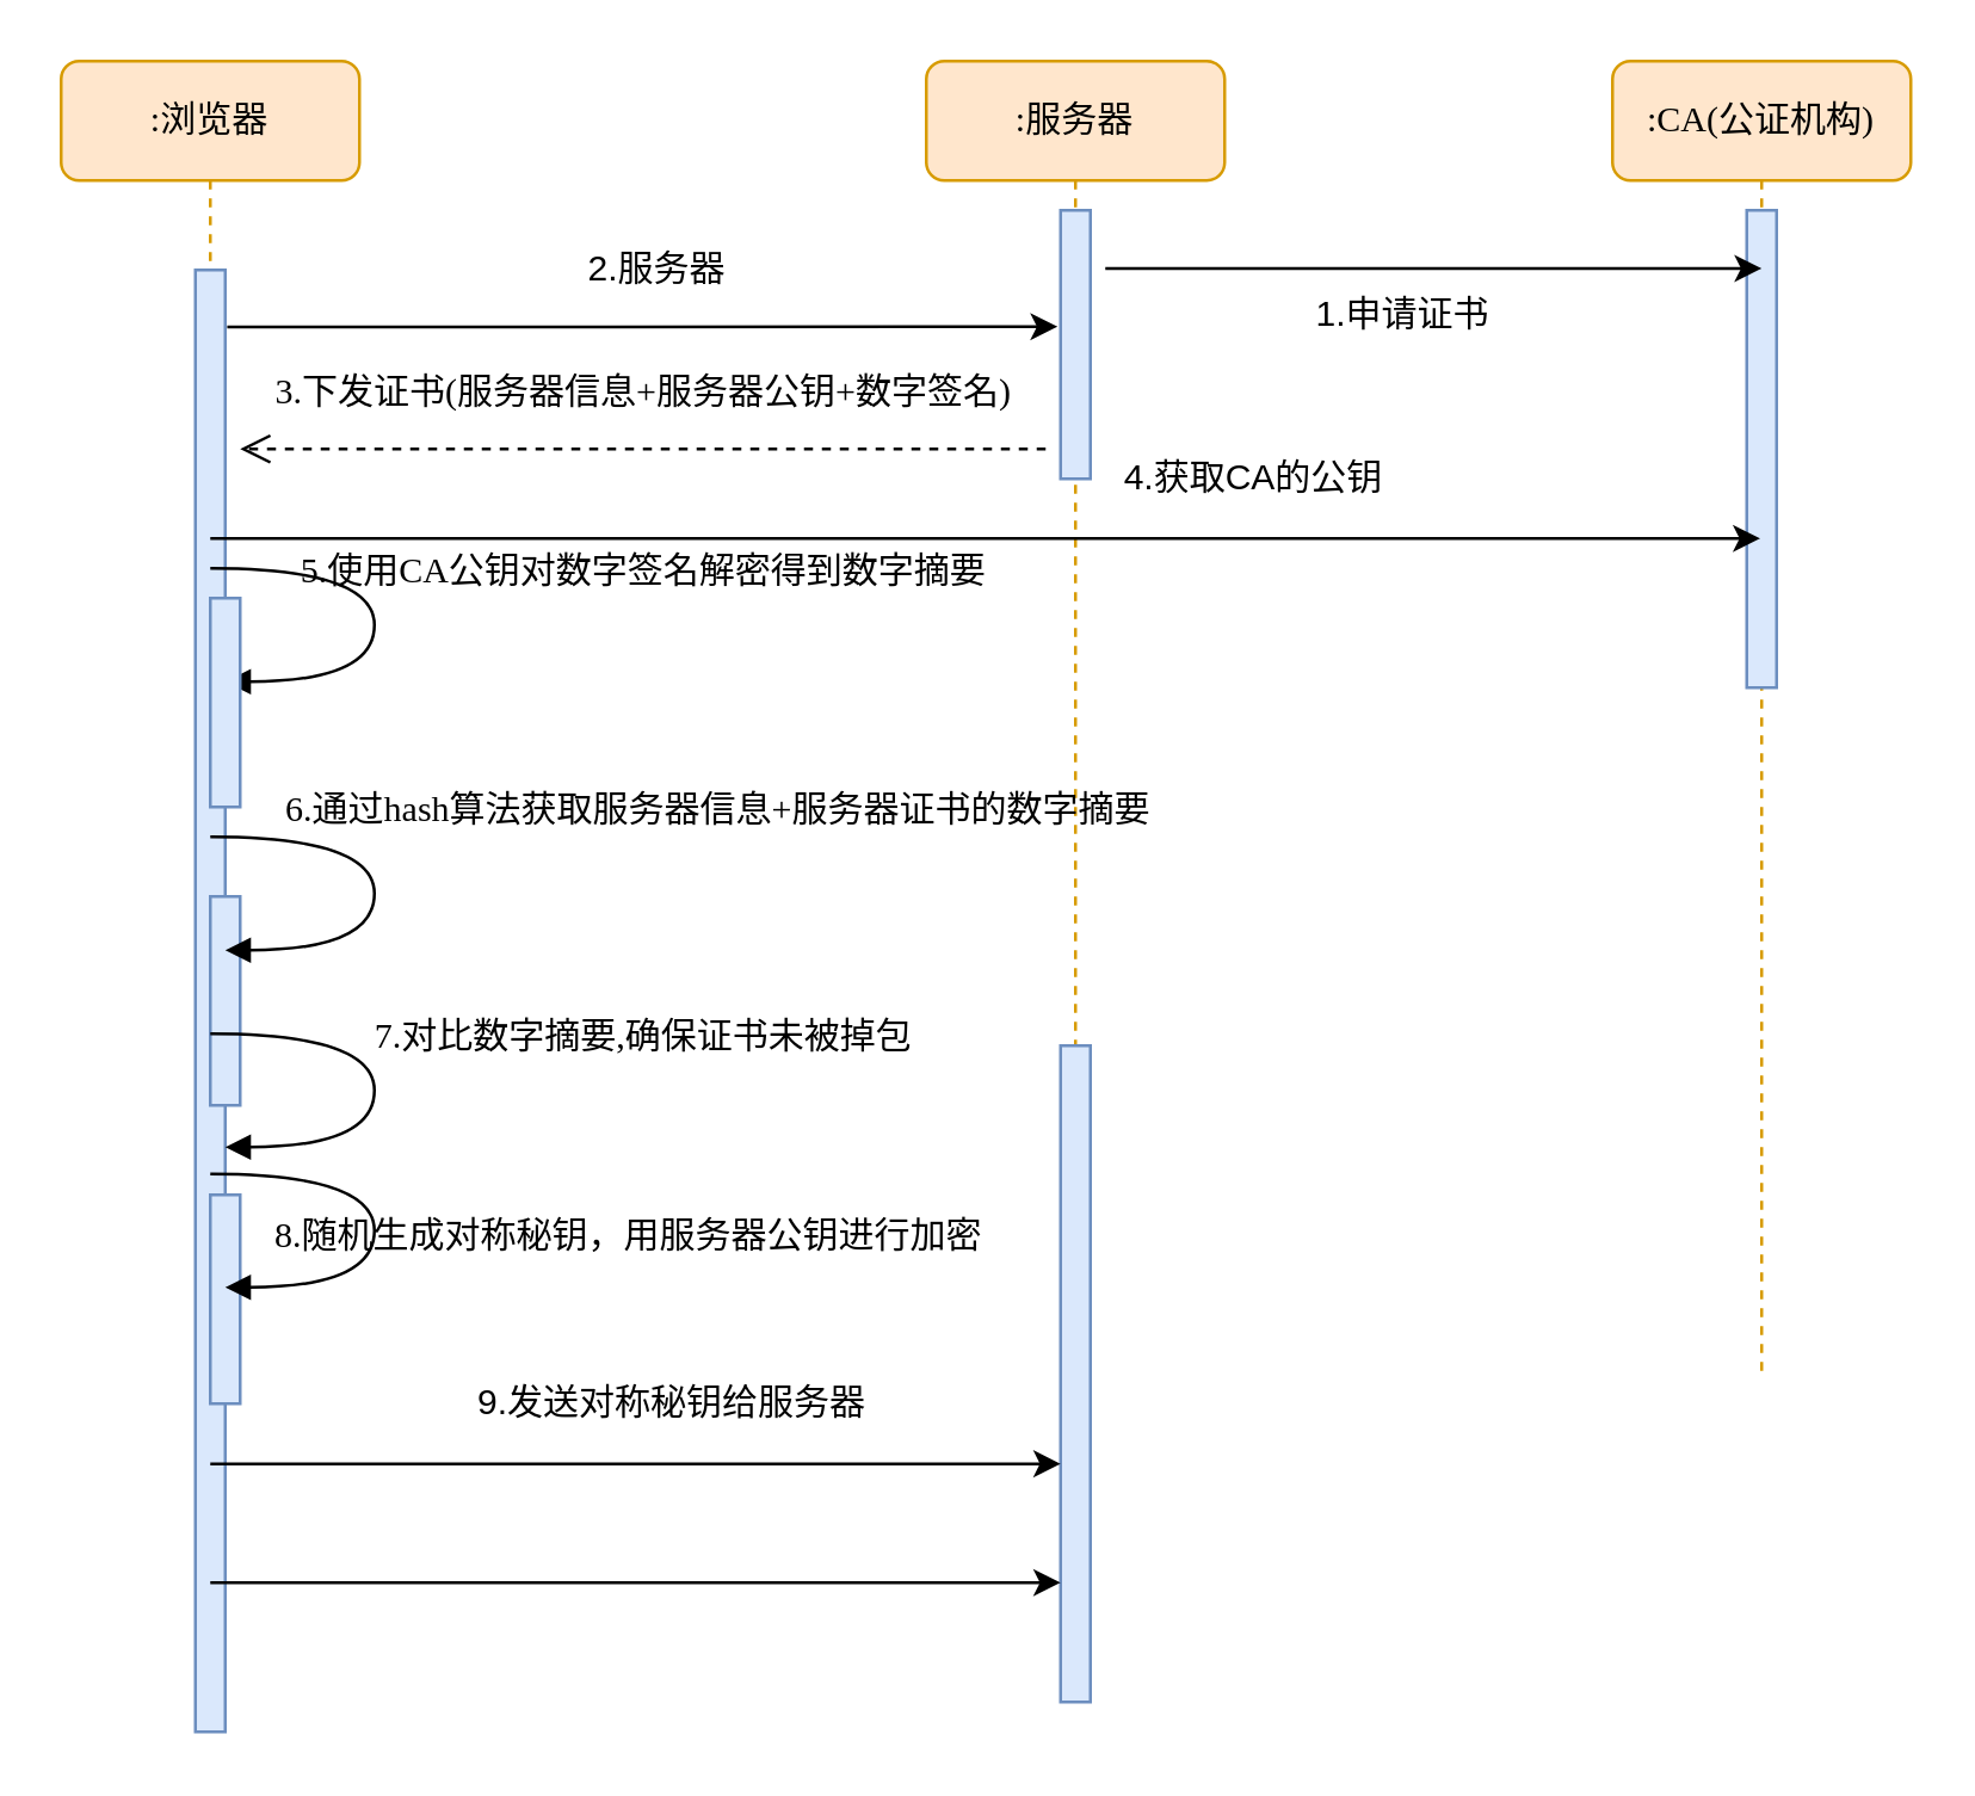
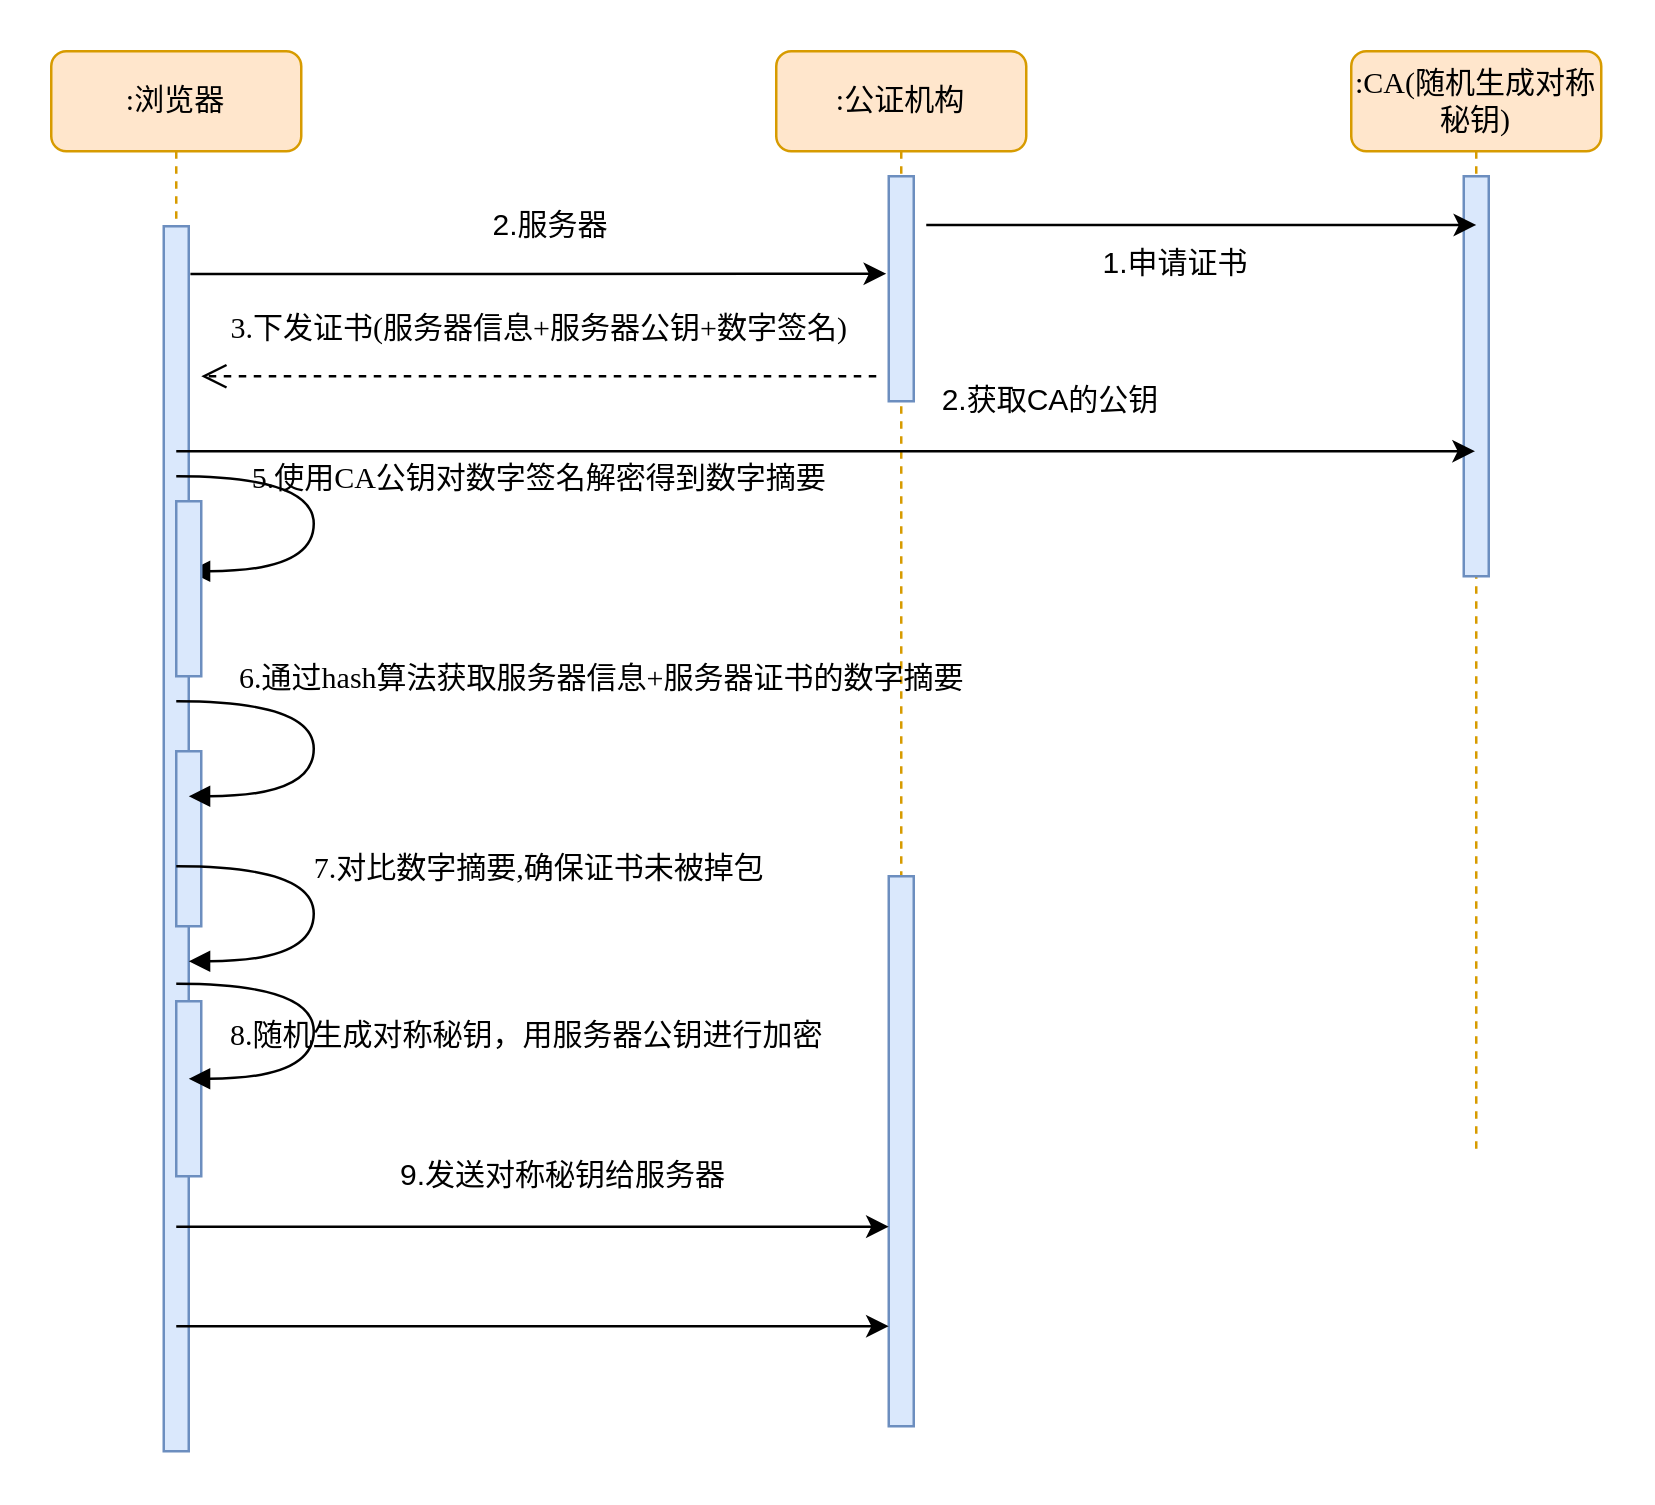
- <mxCell id="2" value=":服务器" style="shape=umlLifeline;perimeter=lifelinePerimeter;whiteSpace=wrap;html=1;container=1;collapsible=0;recursiveResize=0;outlineConnect=0;rounded=1;shadow=0;comic=0;labelBackgroundColor=none;strokeWidth=1;fontFamily=Verdana;fontSize=12;align=center;fillColor=#ffe6cc;strokeColor=#d79b00;" parent="1" vertex="1"><mxGeometry x="310" y="20" width="100" height="550" as="geometry" /></mxCell>
+ <mxCell id="2" value=":公证机构" style="shape=umlLifeline;perimeter=lifelinePerimeter;whiteSpace=wrap;html=1;container=1;collapsible=0;recursiveResize=0;outlineConnect=0;rounded=1;shadow=0;comic=0;labelBackgroundColor=none;strokeWidth=1;fontFamily=Verdana;fontSize=12;align=center;fillColor=#ffe6cc;strokeColor=#d79b00;" parent="1" vertex="1"><mxGeometry x="310" y="20" width="100" height="550" as="geometry" /></mxCell>
- <mxCell id="5" value=":CA(公证机构)" style="shape=umlLifeline;perimeter=lifelinePerimeter;whiteSpace=wrap;html=1;container=1;collapsible=0;recursiveResize=0;outlineConnect=0;rounded=1;shadow=0;comic=0;labelBackgroundColor=none;strokeWidth=1;fontFamily=Verdana;fontSize=12;align=center;fillColor=#ffe6cc;strokeColor=#d79b00;" parent="1" vertex="1"><mxGeometry x="540" y="20" width="100" height="440" as="geometry" /></mxCell>
+ <mxCell id="5" value=":CA(随机生成对称秘钥)" style="shape=umlLifeline;perimeter=lifelinePerimeter;whiteSpace=wrap;html=1;container=1;collapsible=0;recursiveResize=0;outlineConnect=0;rounded=1;shadow=0;comic=0;labelBackgroundColor=none;strokeWidth=1;fontFamily=Verdana;fontSize=12;align=center;fillColor=#ffe6cc;strokeColor=#d79b00;" parent="1" vertex="1"><mxGeometry x="540" y="20" width="100" height="440" as="geometry" /></mxCell>
- <mxCell id="25" value="4.获取CA的公钥" style="text;html=1;strokeColor=none;fillColor=none;align=center;verticalAlign=middle;whiteSpace=wrap;rounded=0;" vertex="1" parent="1"><mxGeometry x="370" y="150" width="100" height="20" as="geometry" /></mxCell>
+ <mxCell id="25" value="2.获取CA的公钥" style="text;html=1;strokeColor=none;fillColor=none;align=center;verticalAlign=middle;whiteSpace=wrap;rounded=0;" vertex="1" parent="1"><mxGeometry x="370" y="150" width="100" height="20" as="geometry" /></mxCell>
